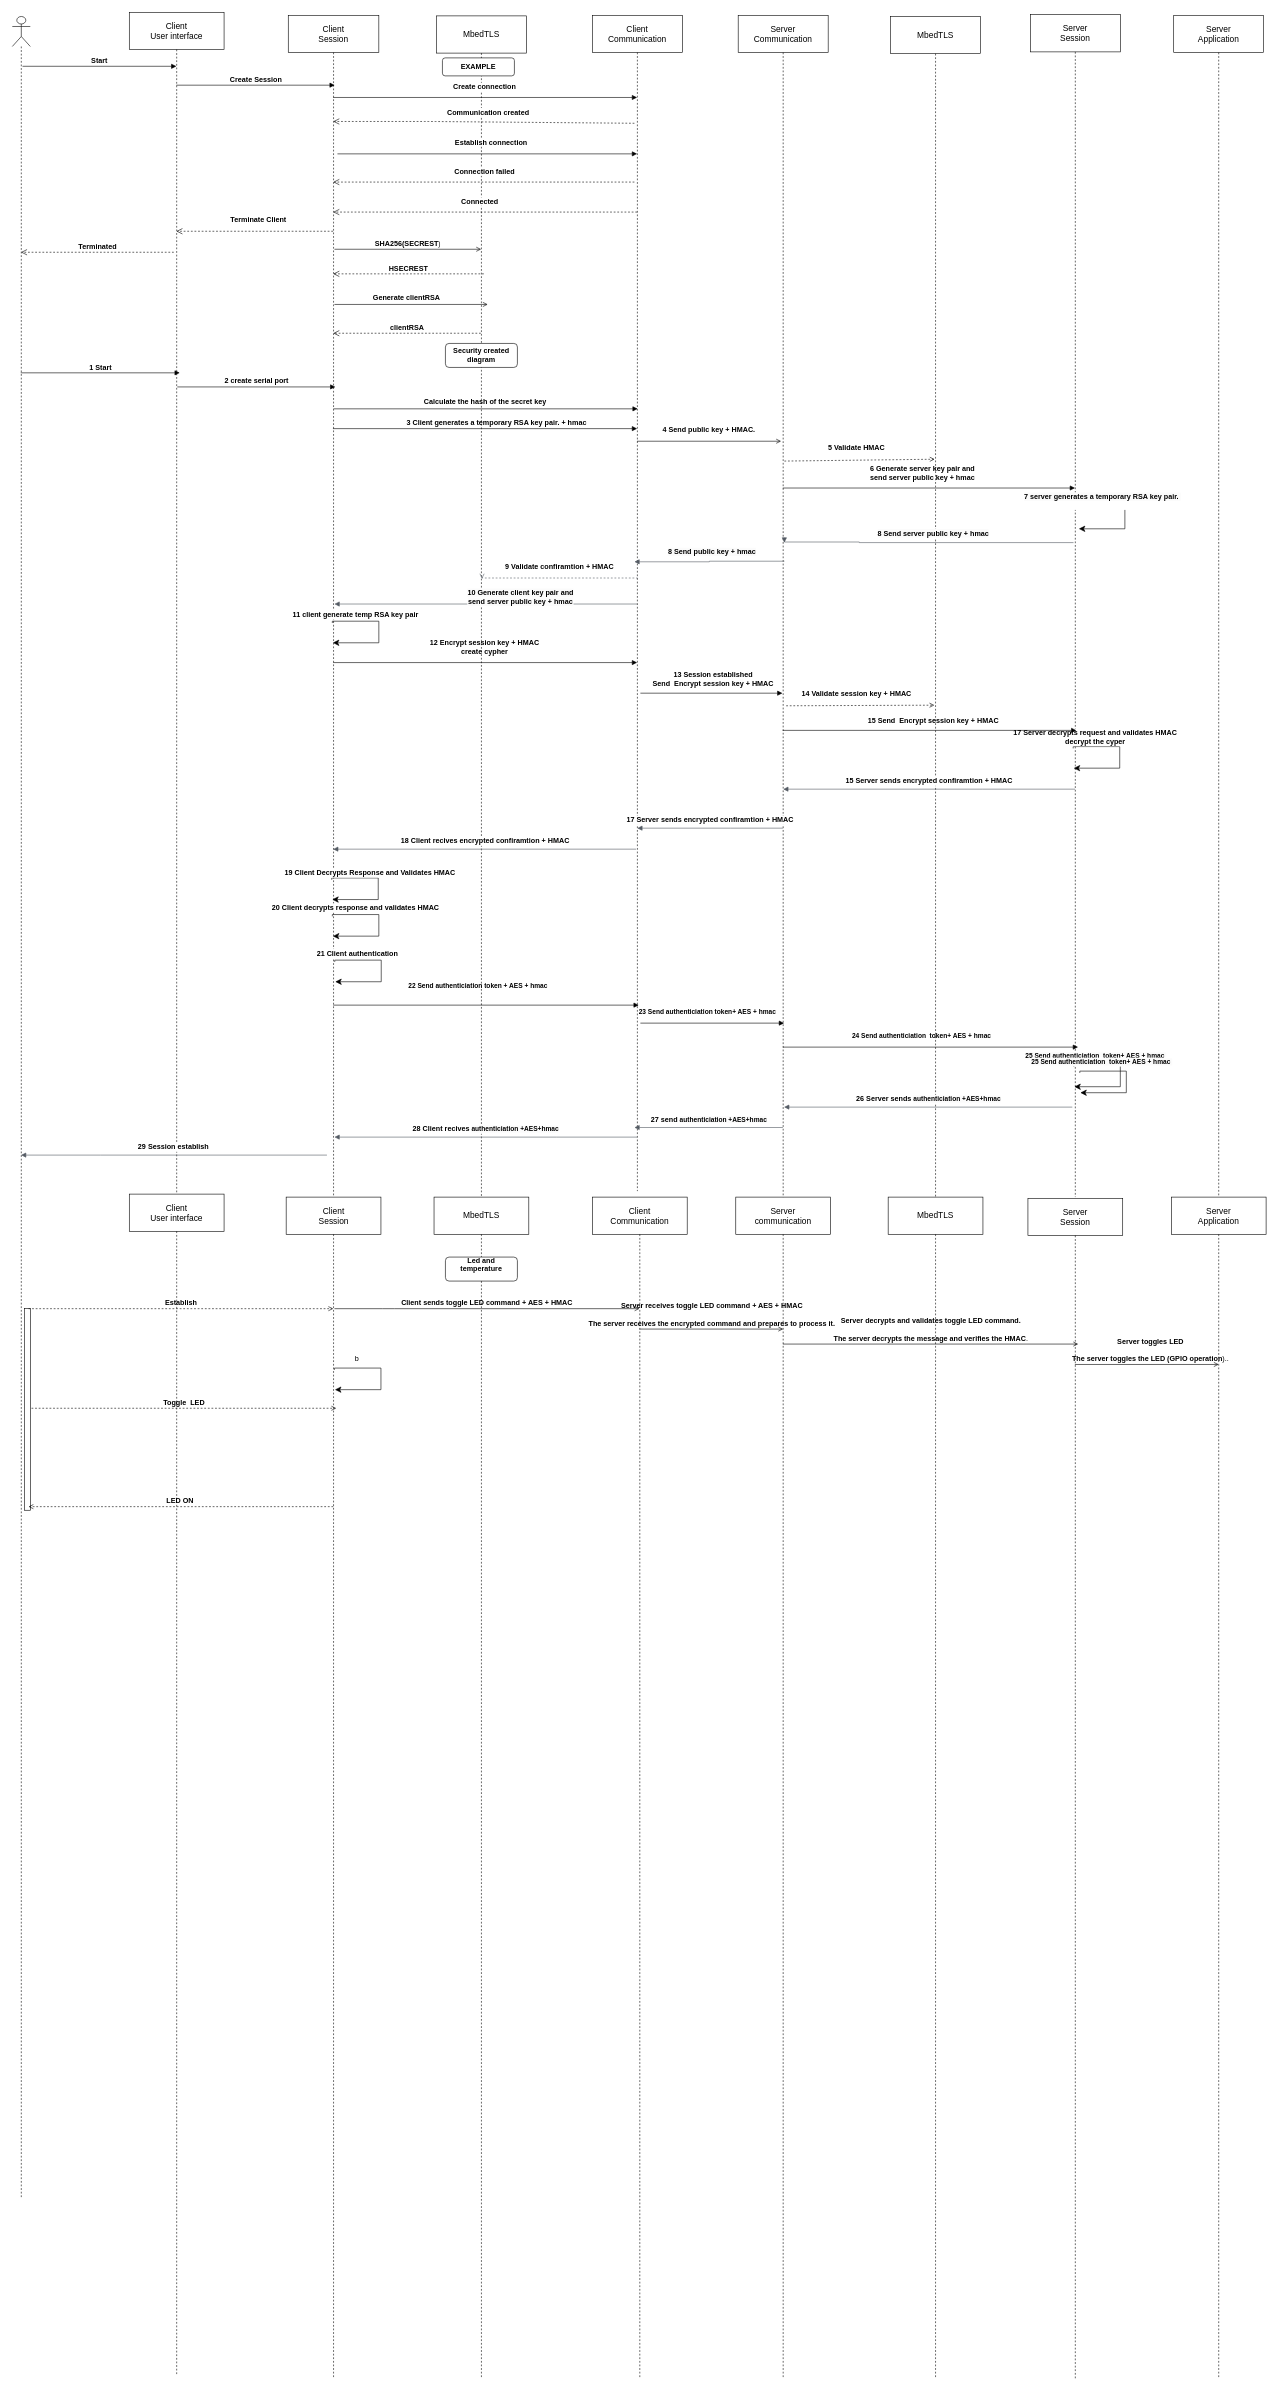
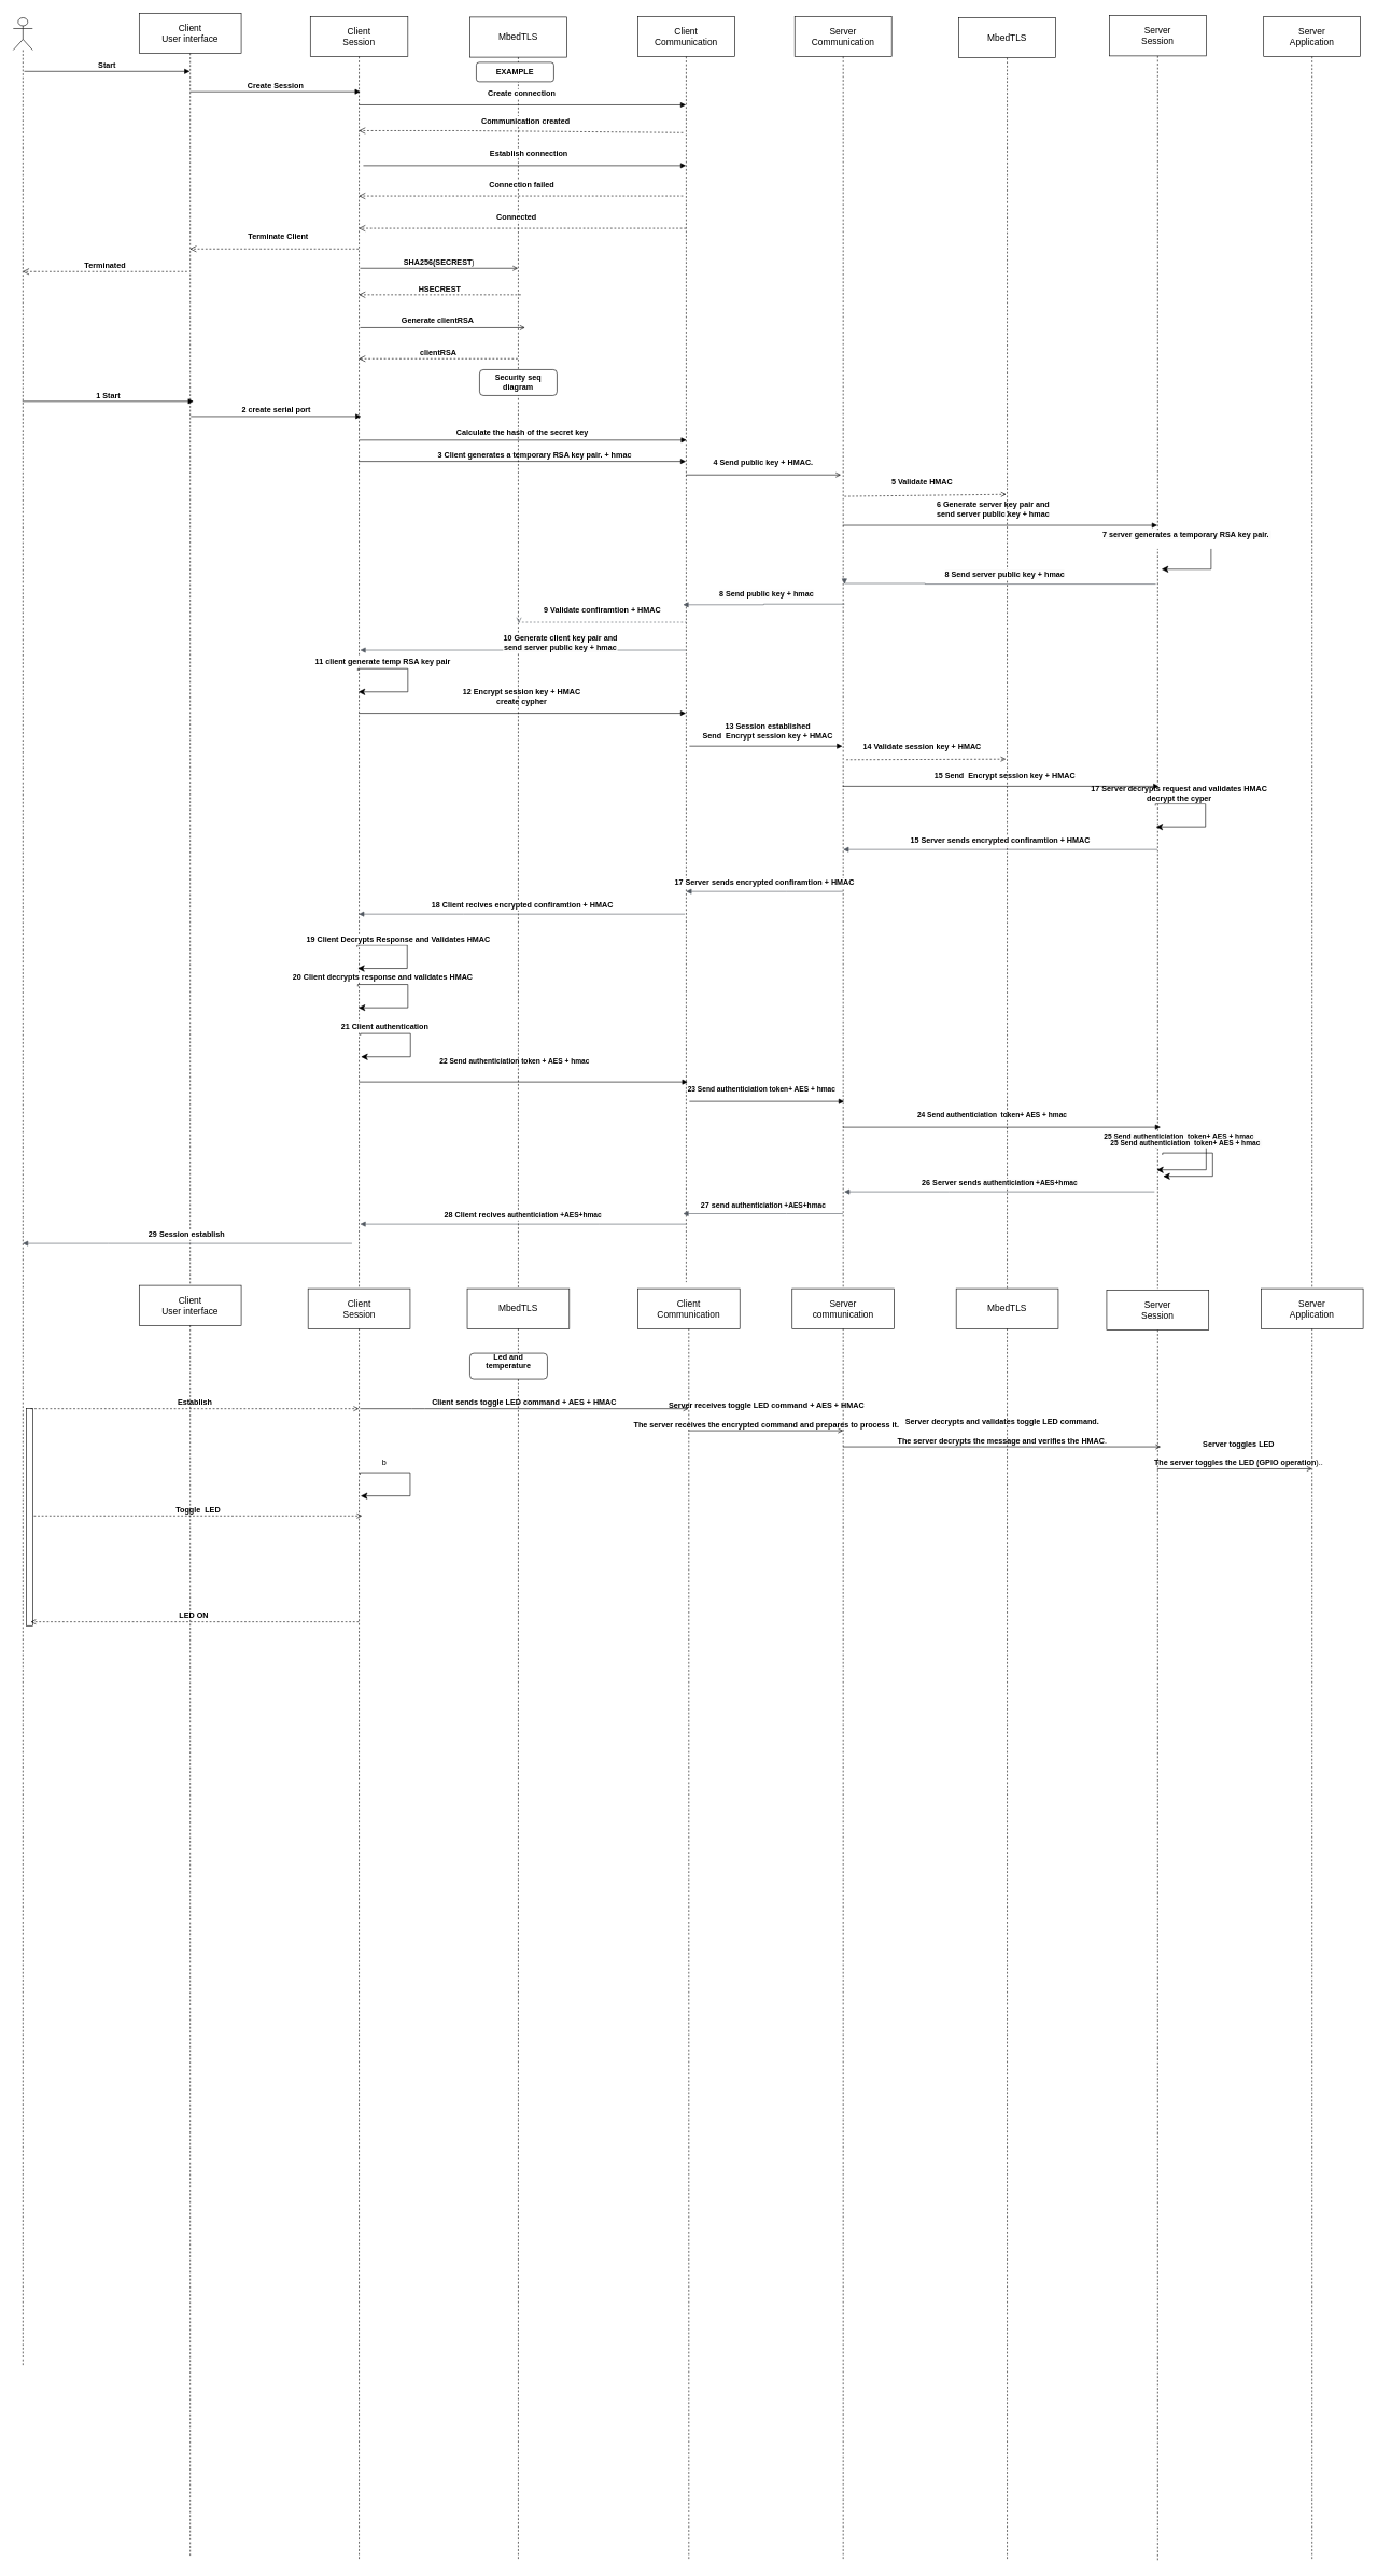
- <mxCell id="5" value="&lt;b&gt;Security created&lt;br&gt;diagram&lt;br&gt;&lt;/b&gt;" style="rounded=1;whiteSpace=wrap;html=1;fontSize=12;" parent="2" vertex="1"><mxGeometry x="15" y="546" width="120" height="40" as="geometry" /></mxCell>
+ <mxCell id="5" value="&lt;b&gt;Security seq&lt;br&gt;diagram&lt;br&gt;&lt;/b&gt;" style="rounded=1;whiteSpace=wrap;html=1;fontSize=12;" parent="2" vertex="1"><mxGeometry x="15" y="546" width="120" height="40" as="geometry" /></mxCell>
- <mxCell id="63" value="&lt;b&gt;Led and temperature&lt;br&gt;&lt;br&gt;&lt;/b&gt;" style="rounded=1;whiteSpace=wrap;html=1;fontSize=12;" parent="62" vertex="1"><mxGeometry x="19" y="100" width="120" height="40" as="geometry" /></mxCell>
+ <mxCell id="63" value="&lt;b&gt;Led and temperature&lt;br&gt;&lt;br&gt;&lt;/b&gt;" style="rounded=1;whiteSpace=wrap;html=1;fontSize=12;" parent="62" vertex="1"><mxGeometry x="4" y="100" width="120" height="40" as="geometry" /></mxCell>
